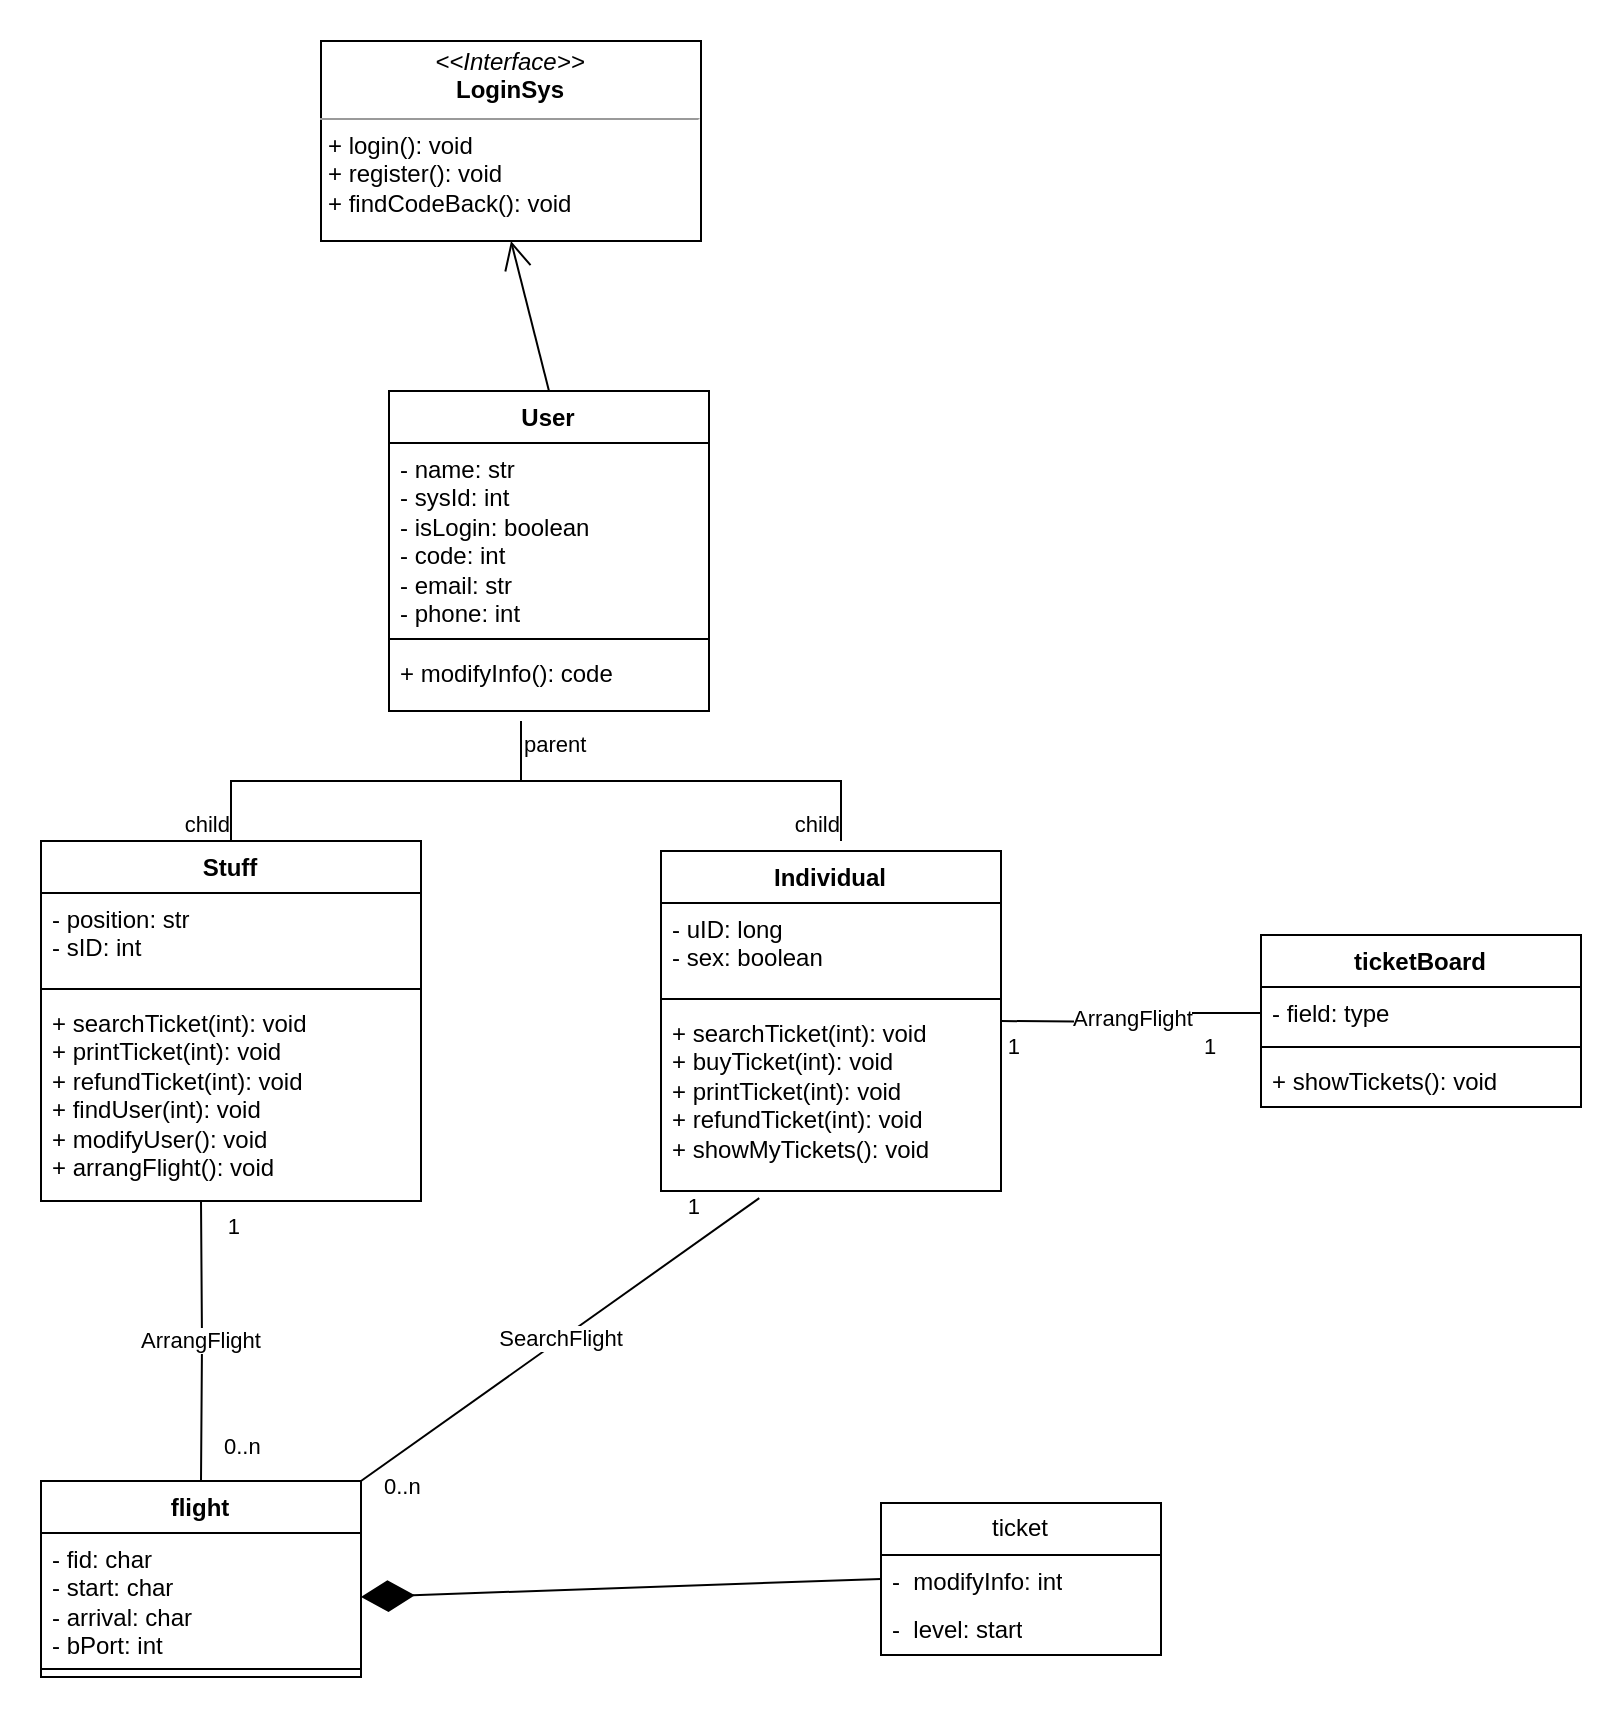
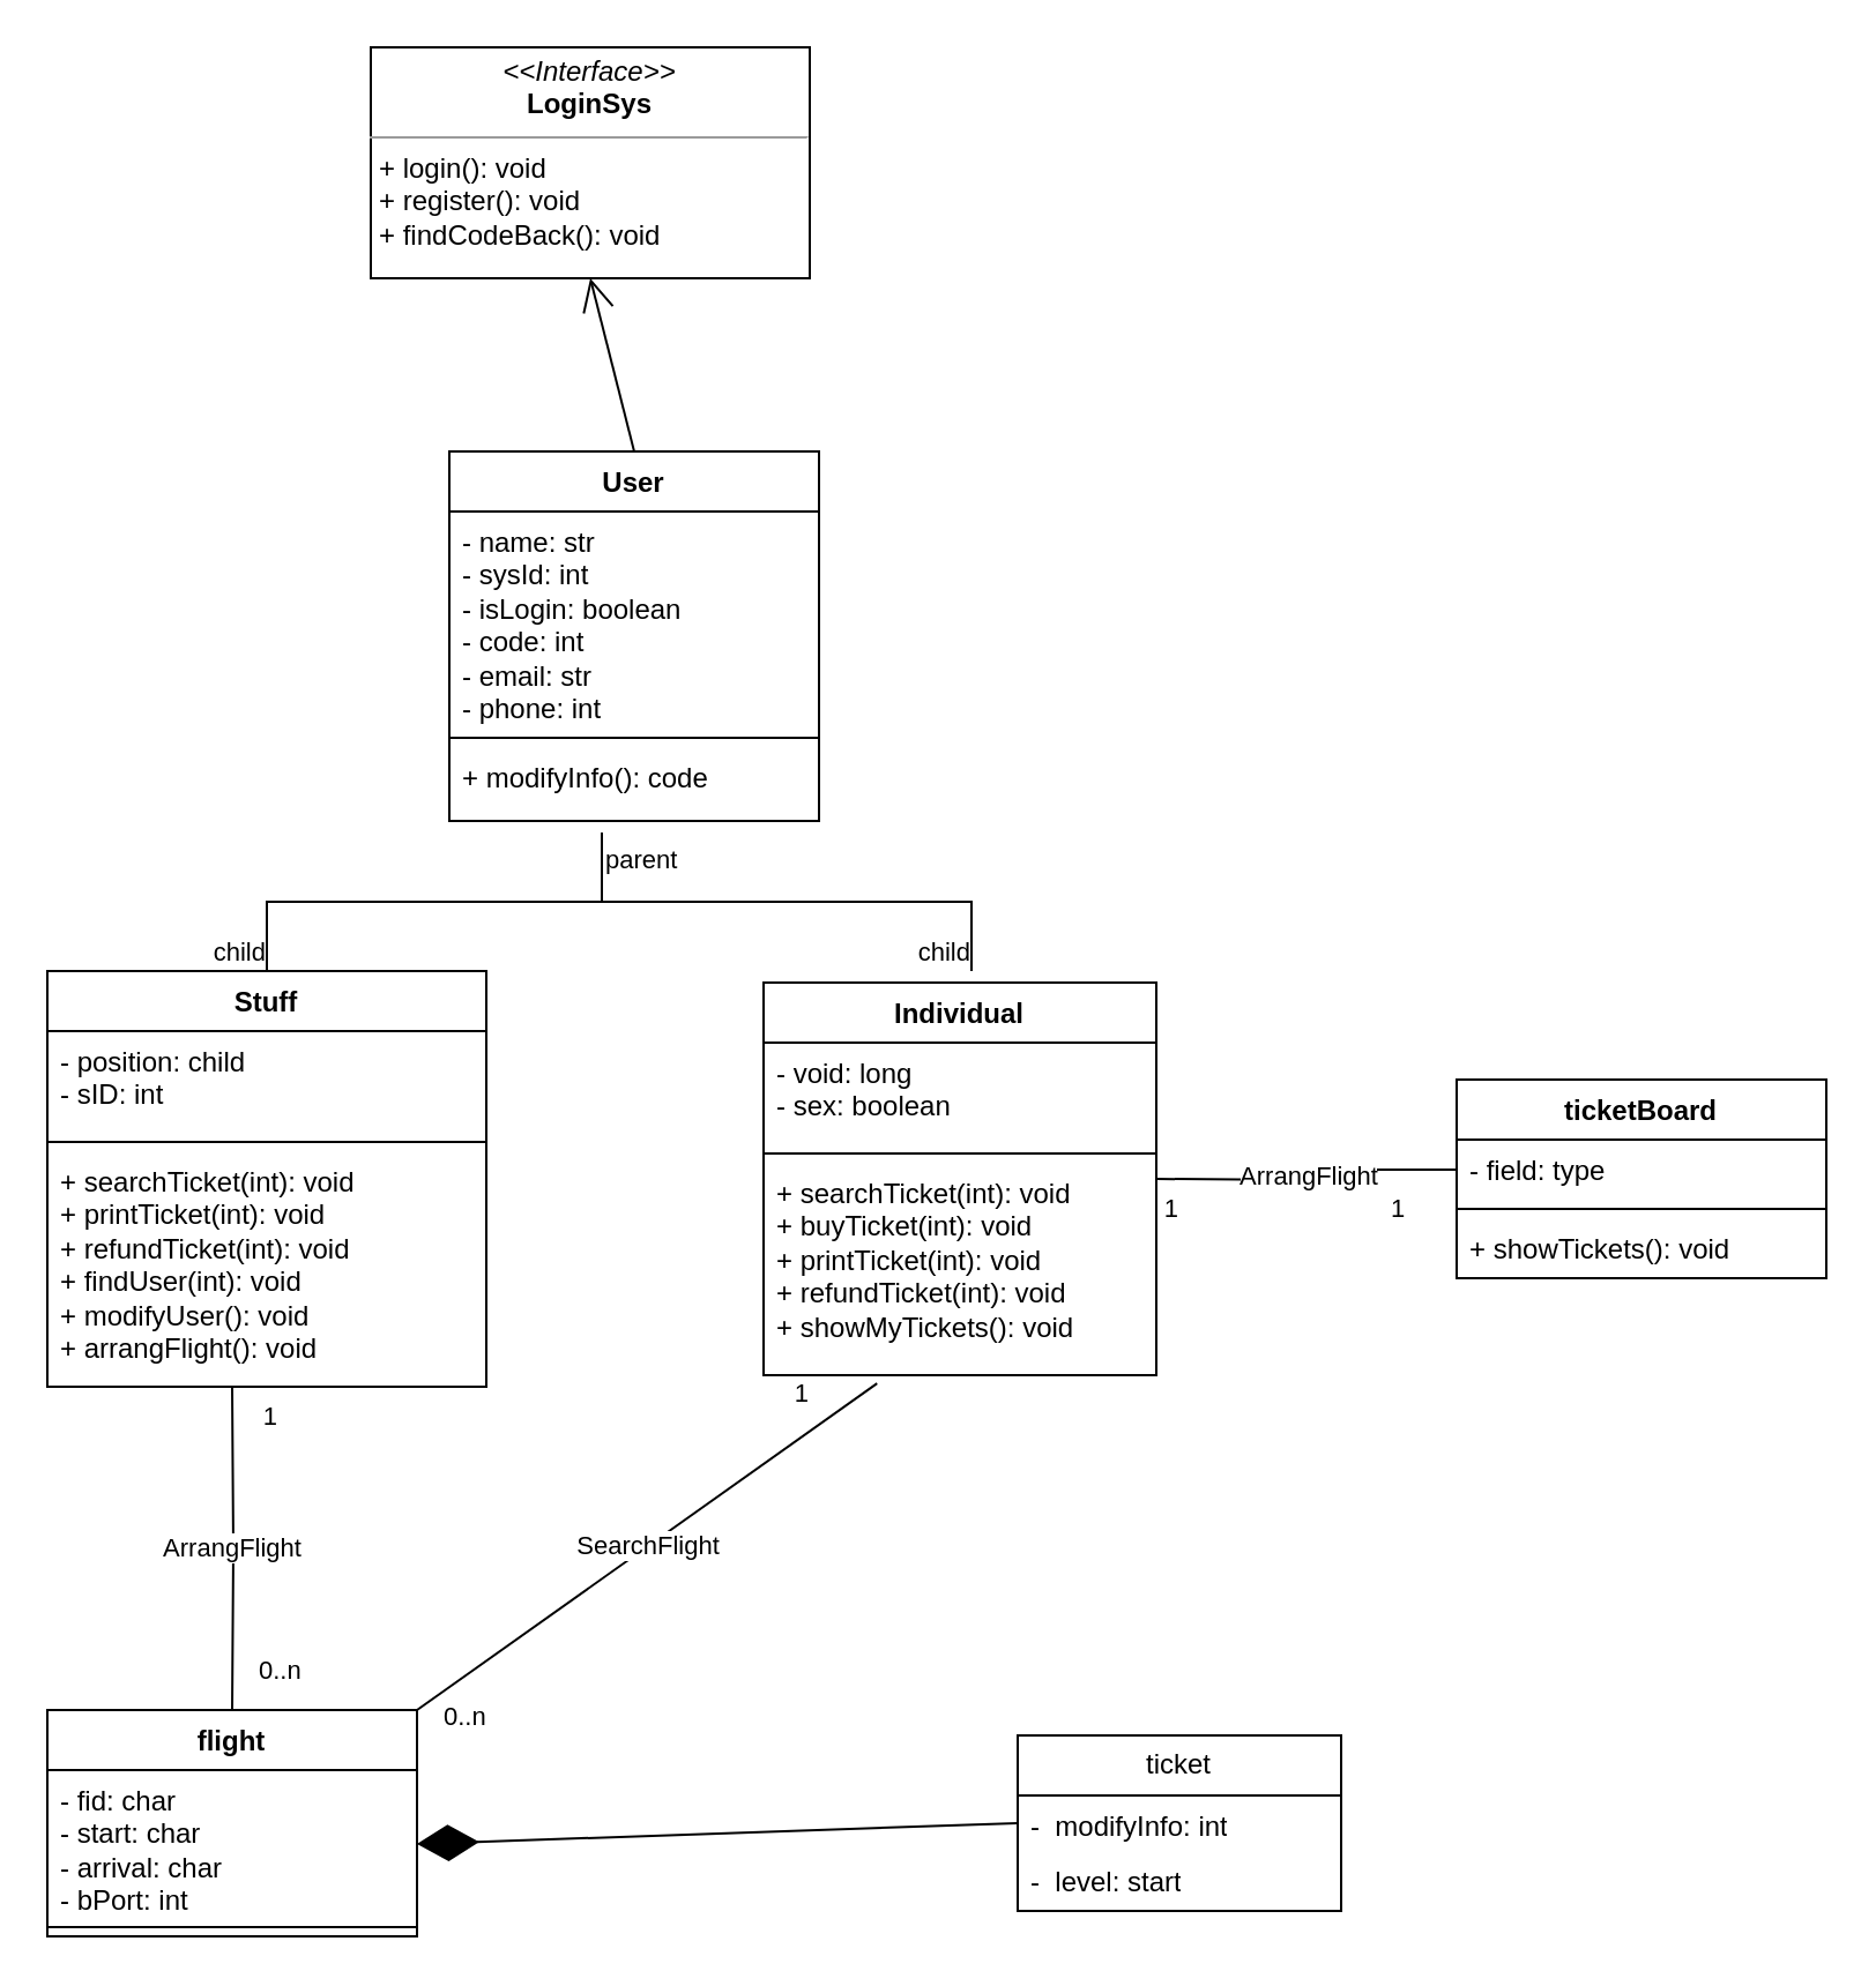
- <mxCell id="15" value="- position: str&lt;br&gt;- sID: int" style="text;strokeColor=none;fillColor=none;align=left;verticalAlign=top;spacingLeft=4;spacingRight=4;overflow=hidden;rotatable=0;points=[[0,0.5],[1,0.5]];portConstraint=eastwest;whiteSpace=wrap;html=1;" vertex="1" parent="14"><mxGeometry y="26" width="190" height="44" as="geometry" /></mxCell>
+ <mxCell id="15" value="- position: child&lt;br&gt;- sID: int" style="text;strokeColor=none;fillColor=none;align=left;verticalAlign=top;spacingLeft=4;spacingRight=4;overflow=hidden;rotatable=0;points=[[0,0.5],[1,0.5]];portConstraint=eastwest;whiteSpace=wrap;html=1;" vertex="1" parent="14"><mxGeometry y="26" width="190" height="44" as="geometry" /></mxCell>
- <mxCell id="8" value="- uID: long&lt;br&gt;- sex: boolean" style="text;strokeColor=none;fillColor=none;align=left;verticalAlign=top;spacingLeft=4;spacingRight=4;overflow=hidden;rotatable=0;points=[[0,0.5],[1,0.5]];portConstraint=eastwest;whiteSpace=wrap;html=1;" vertex="1" parent="7"><mxGeometry y="26" width="170" height="44" as="geometry" /></mxCell>
+ <mxCell id="8" value="- void: long&lt;br&gt;- sex: boolean" style="text;strokeColor=none;fillColor=none;align=left;verticalAlign=top;spacingLeft=4;spacingRight=4;overflow=hidden;rotatable=0;points=[[0,0.5],[1,0.5]];portConstraint=eastwest;whiteSpace=wrap;html=1;" vertex="1" parent="7"><mxGeometry y="26" width="170" height="44" as="geometry" /></mxCell>
